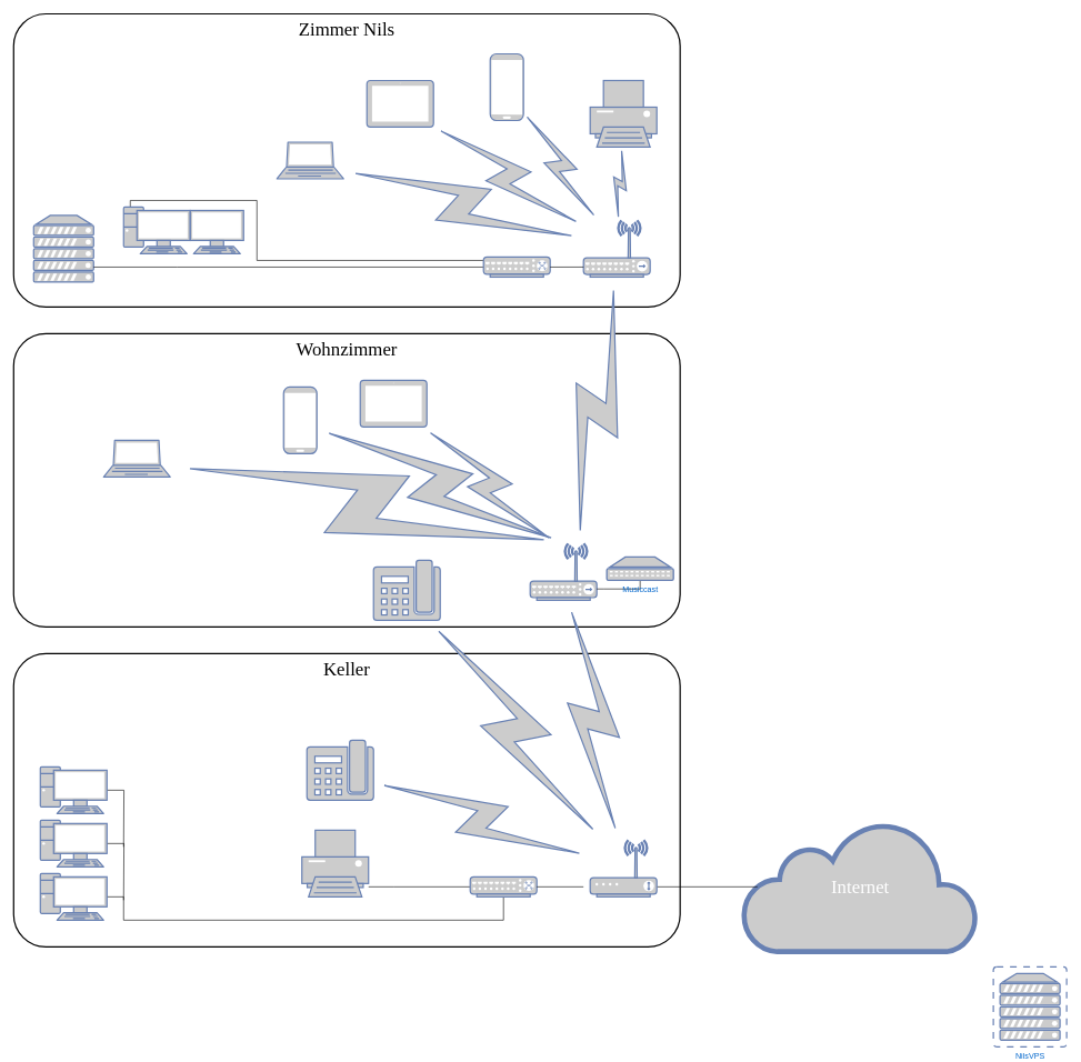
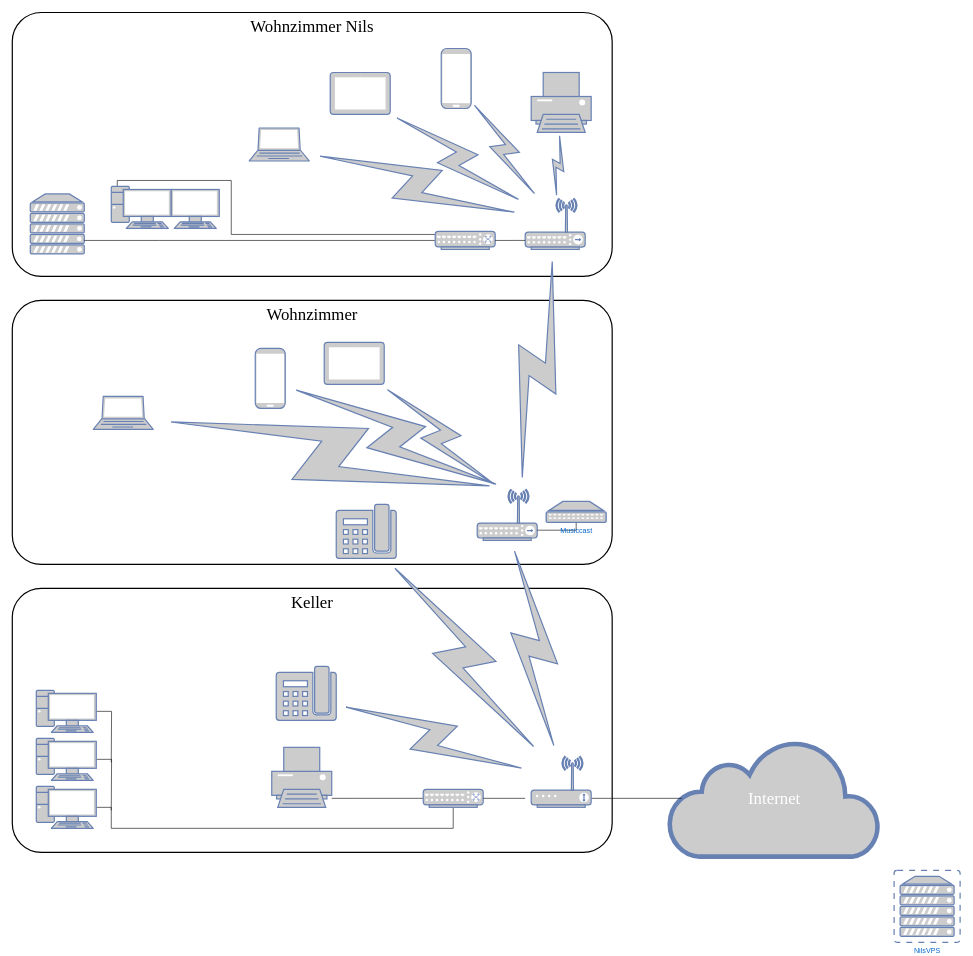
- <mxCell id="3" value="&lt;font color=&quot;#000000&quot;&gt;Zimmer Nils&lt;/font&gt;" style="rounded=1;whiteSpace=wrap;html=1;shadow=0;comic=0;strokeWidth=2;fillColor=none;fontFamily=Verdana;fontSize=28;fontColor=#6881B3;align=center;arcSize=11;verticalAlign=top;" vertex="1" parent="1"><mxGeometry x="20" y="20" width="1000" height="440" as="geometry" /></mxCell>
+ <mxCell id="3" value="&lt;font color=&quot;#000000&quot;&gt;Wohnzimmer Nils&lt;/font&gt;" style="rounded=1;whiteSpace=wrap;html=1;shadow=0;comic=0;strokeWidth=2;fillColor=none;fontFamily=Verdana;fontSize=28;fontColor=#6881B3;align=center;arcSize=11;verticalAlign=top;" vertex="1" parent="1"><mxGeometry x="20" y="20" width="1000" height="440" as="geometry" /></mxCell>
